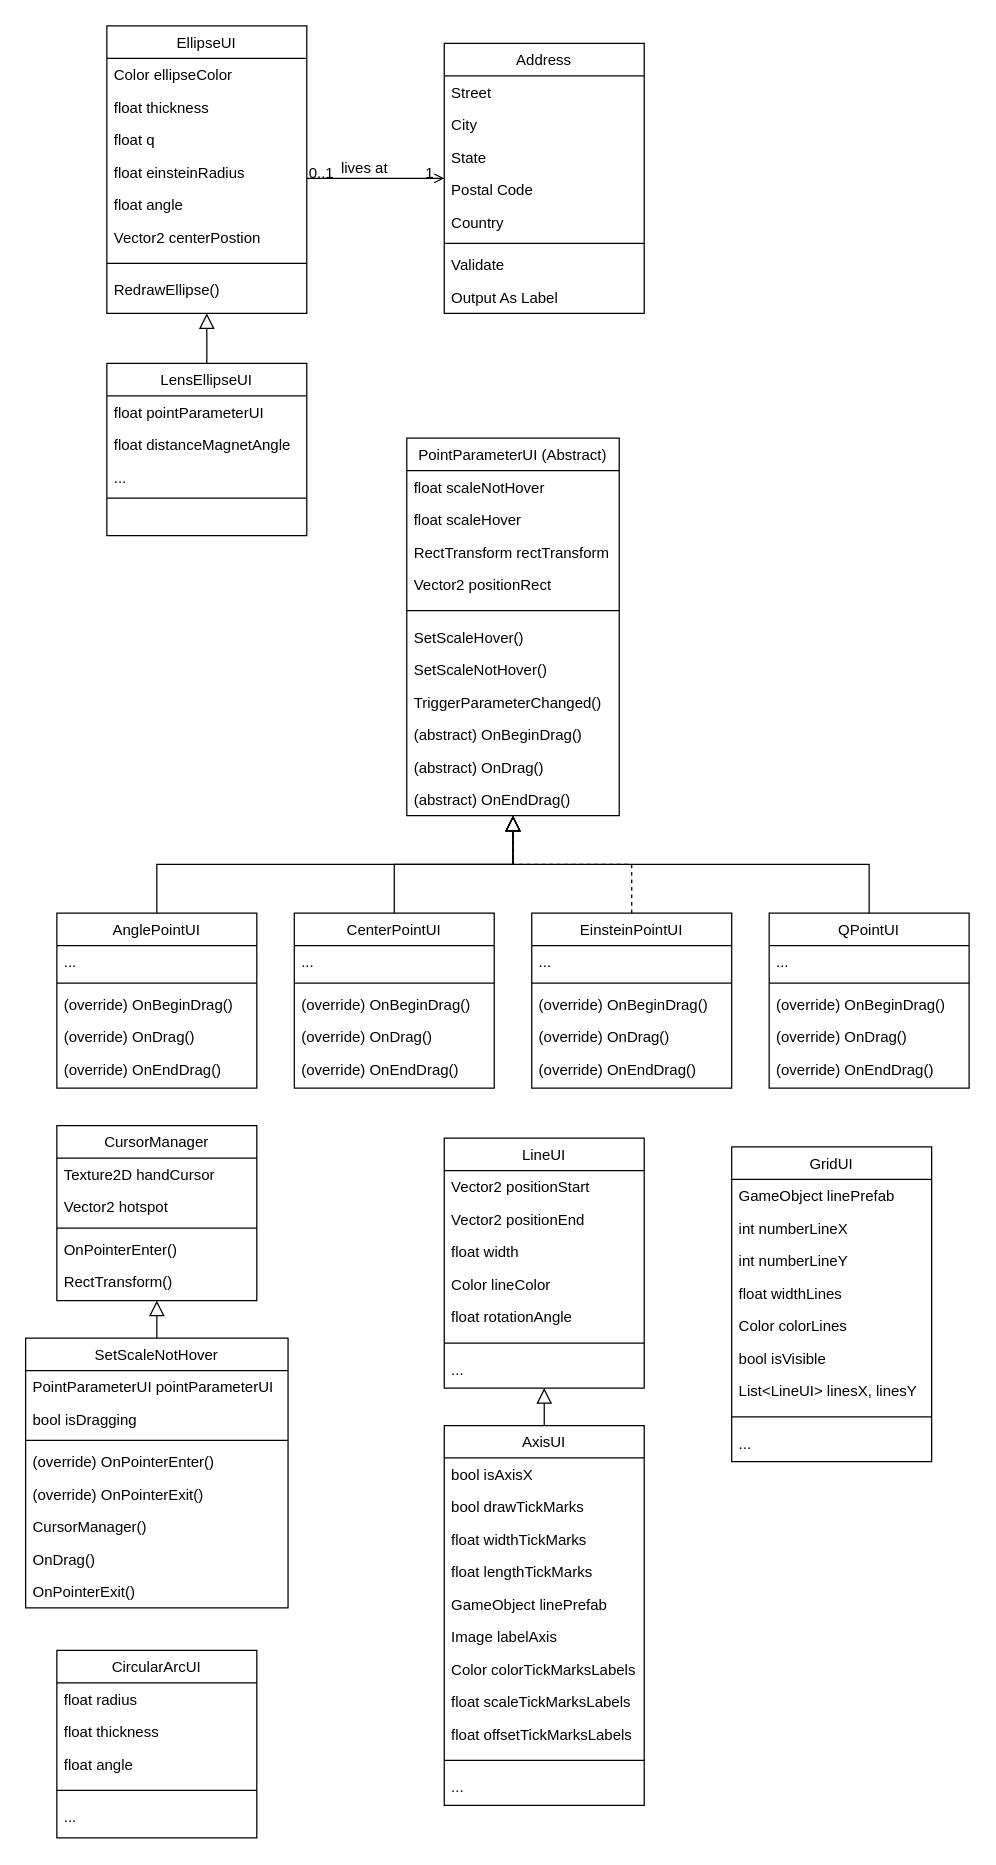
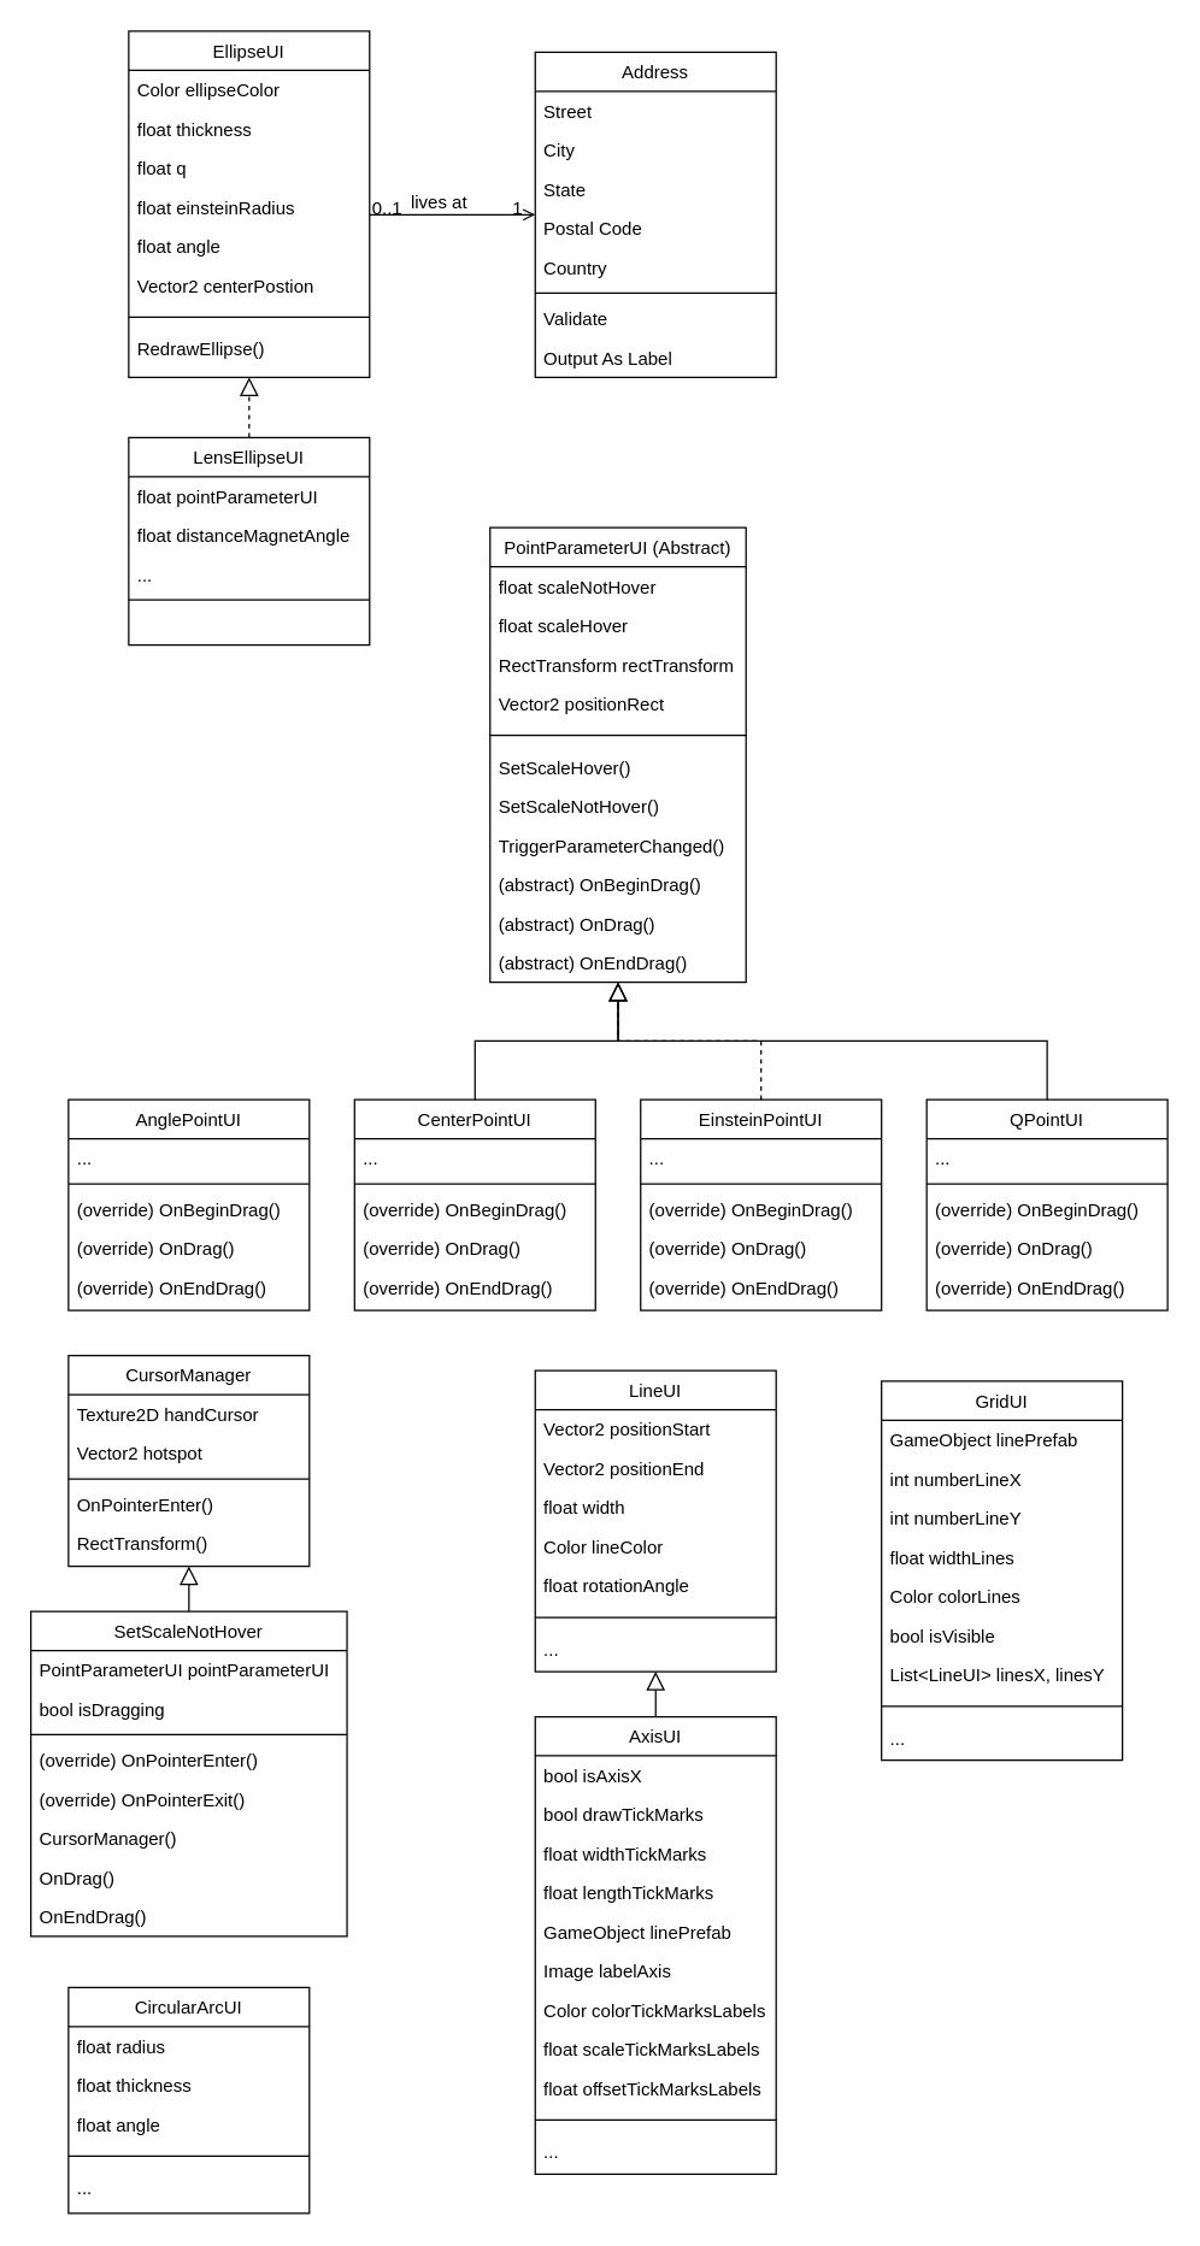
- <mxCell id="16" value="" style="endArrow=block;endSize=10;endFill=0;shadow=0;strokeWidth=1;rounded=0;edgeStyle=elbowEdgeStyle;elbow=vertical;" parent="1" source="11" target="2" edge="1"><mxGeometry width="160" relative="1" as="geometry"><mxPoint x="165" y="203" as="sourcePoint" /><mxPoint x="165" y="203" as="targetPoint" /></mxGeometry></mxCell>
+ <mxCell id="16" value="" style="endArrow=block;endSize=10;endFill=0;shadow=0;strokeWidth=1;rounded=0;edgeStyle=elbowEdgeStyle;elbow=vertical;dashed=1;" parent="1" source="11" target="2" edge="1"><mxGeometry width="160" relative="1" as="geometry"><mxPoint x="165" y="203" as="sourcePoint" /><mxPoint x="165" y="203" as="targetPoint" /></mxGeometry></mxCell>
- <mxCell id="42" style="edgeStyle=elbowEdgeStyle;rounded=0;orthogonalLoop=1;jettySize=auto;html=1;endArrow=block;endFill=0;elbow=vertical;endSize=10;" edge="1" parent="1" source="43" target="30"><mxGeometry relative="1" as="geometry" /></mxCell>
- <mxCell id="84" value="OnPointerExit()" style="text;align=left;verticalAlign=top;spacingLeft=4;spacingRight=4;overflow=hidden;rotatable=0;points=[[0,0.5],[1,0.5]];portConstraint=eastwest;" vertex="1" parent="76"><mxGeometry y="190" width="210" height="26" as="geometry" /></mxCell>
+ <mxCell id="84" value="OnEndDrag()" style="text;align=left;verticalAlign=top;spacingLeft=4;spacingRight=4;overflow=hidden;rotatable=0;points=[[0,0.5],[1,0.5]];portConstraint=eastwest;" vertex="1" parent="76"><mxGeometry y="190" width="210" height="26" as="geometry" /></mxCell>
